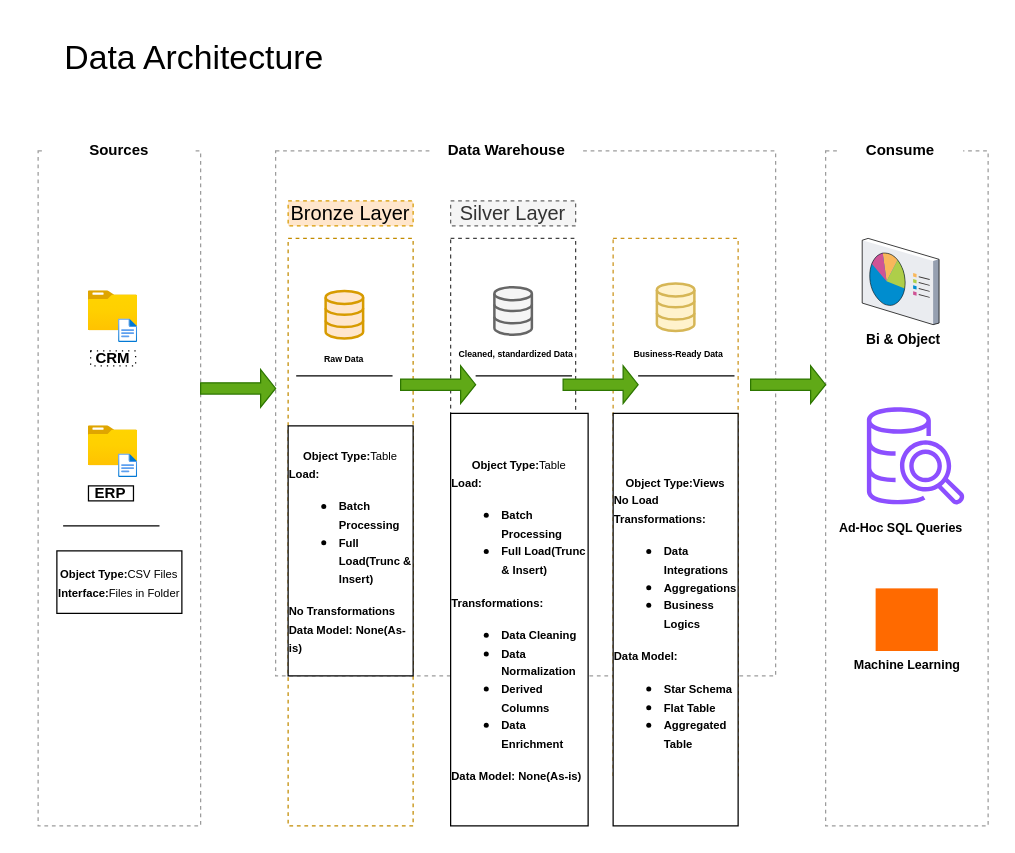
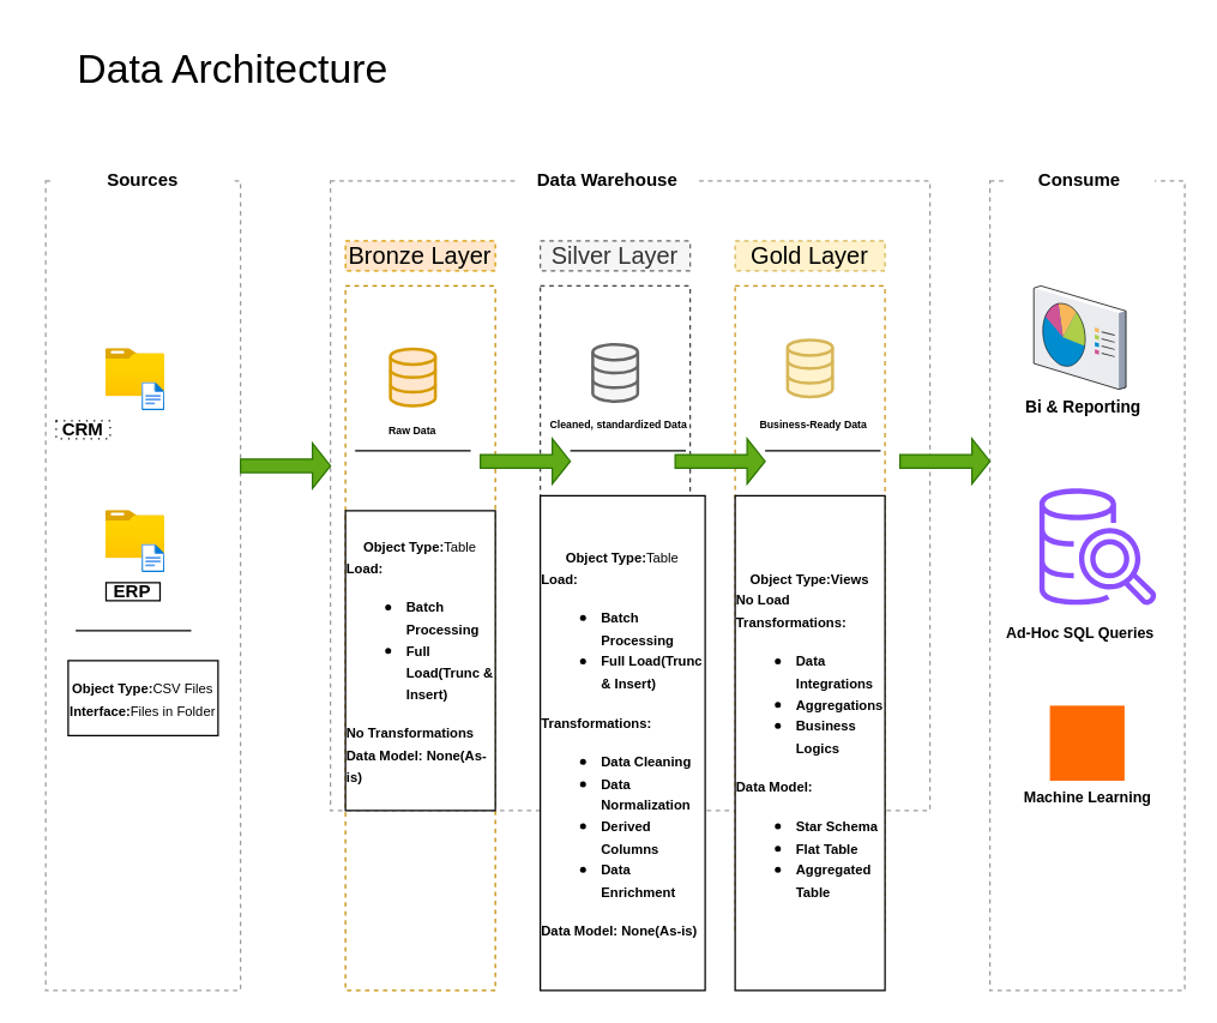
+ <mxCell id="12" value="&lt;font&gt;Gold Layer&lt;/font&gt;" style="rounded=0;whiteSpace=wrap;html=1;strokeColor=#d6b656;dashed=1;fontSize=16;fillColor=#fff2cc;" vertex="1" parent="1"><mxGeometry x="490" y="160" width="100" height="20" as="geometry" /></mxCell>
- <mxCell id="41" value="&lt;span&gt;&lt;b&gt;Bi &amp;amp; Object&lt;/b&gt;&lt;/span&gt;" style="text;html=1;align=center;verticalAlign=middle;whiteSpace=wrap;rounded=0;fontSize=11;" vertex="1" parent="1"><mxGeometry x="670" y="270" width="105" as="geometry" /></mxCell>
+ <mxCell id="41" value="&lt;span&gt;&lt;b&gt;Bi &amp;amp; Reporting&lt;/b&gt;&lt;/span&gt;" style="text;html=1;align=center;verticalAlign=middle;whiteSpace=wrap;rounded=0;fontSize=11;" vertex="1" parent="1"><mxGeometry x="670" y="270" width="105" as="geometry" /></mxCell>
- <mxCell id="19" value="&lt;b&gt;CRM&lt;/b&gt;" style="rounded=0;whiteSpace=wrap;html=1;dashed=1;dashPattern=1 4;" vertex="1" parent="1"><mxGeometry x="72" y="280" width="36" height="12" as="geometry" /></mxCell>
+ <mxCell id="19" value="&lt;b&gt;CRM&lt;/b&gt;" style="rounded=0;whiteSpace=wrap;html=1;dashed=1;dashPattern=1 4;" vertex="1" parent="1"><mxGeometry x="37" y="280" width="36" height="12" as="geometry" /></mxCell>
